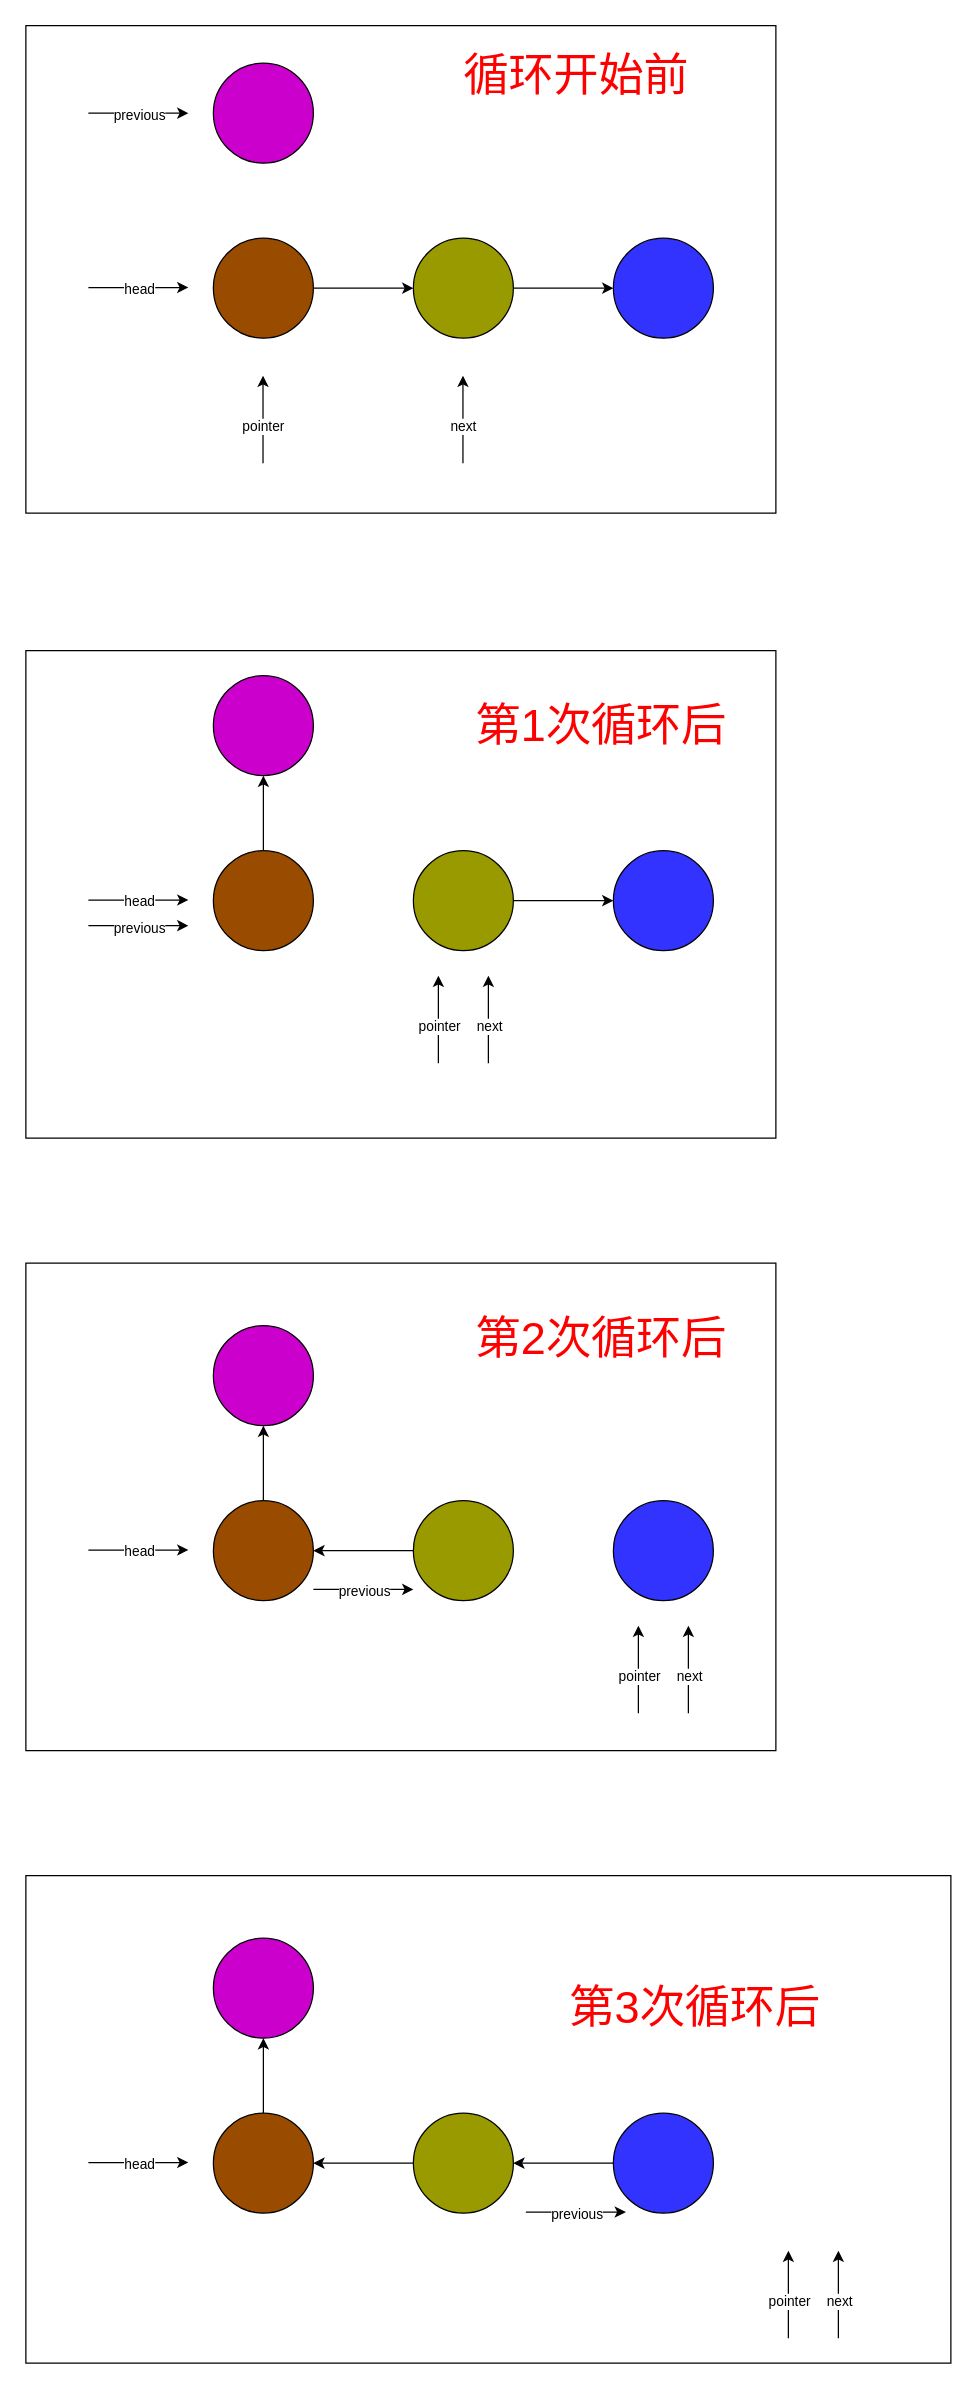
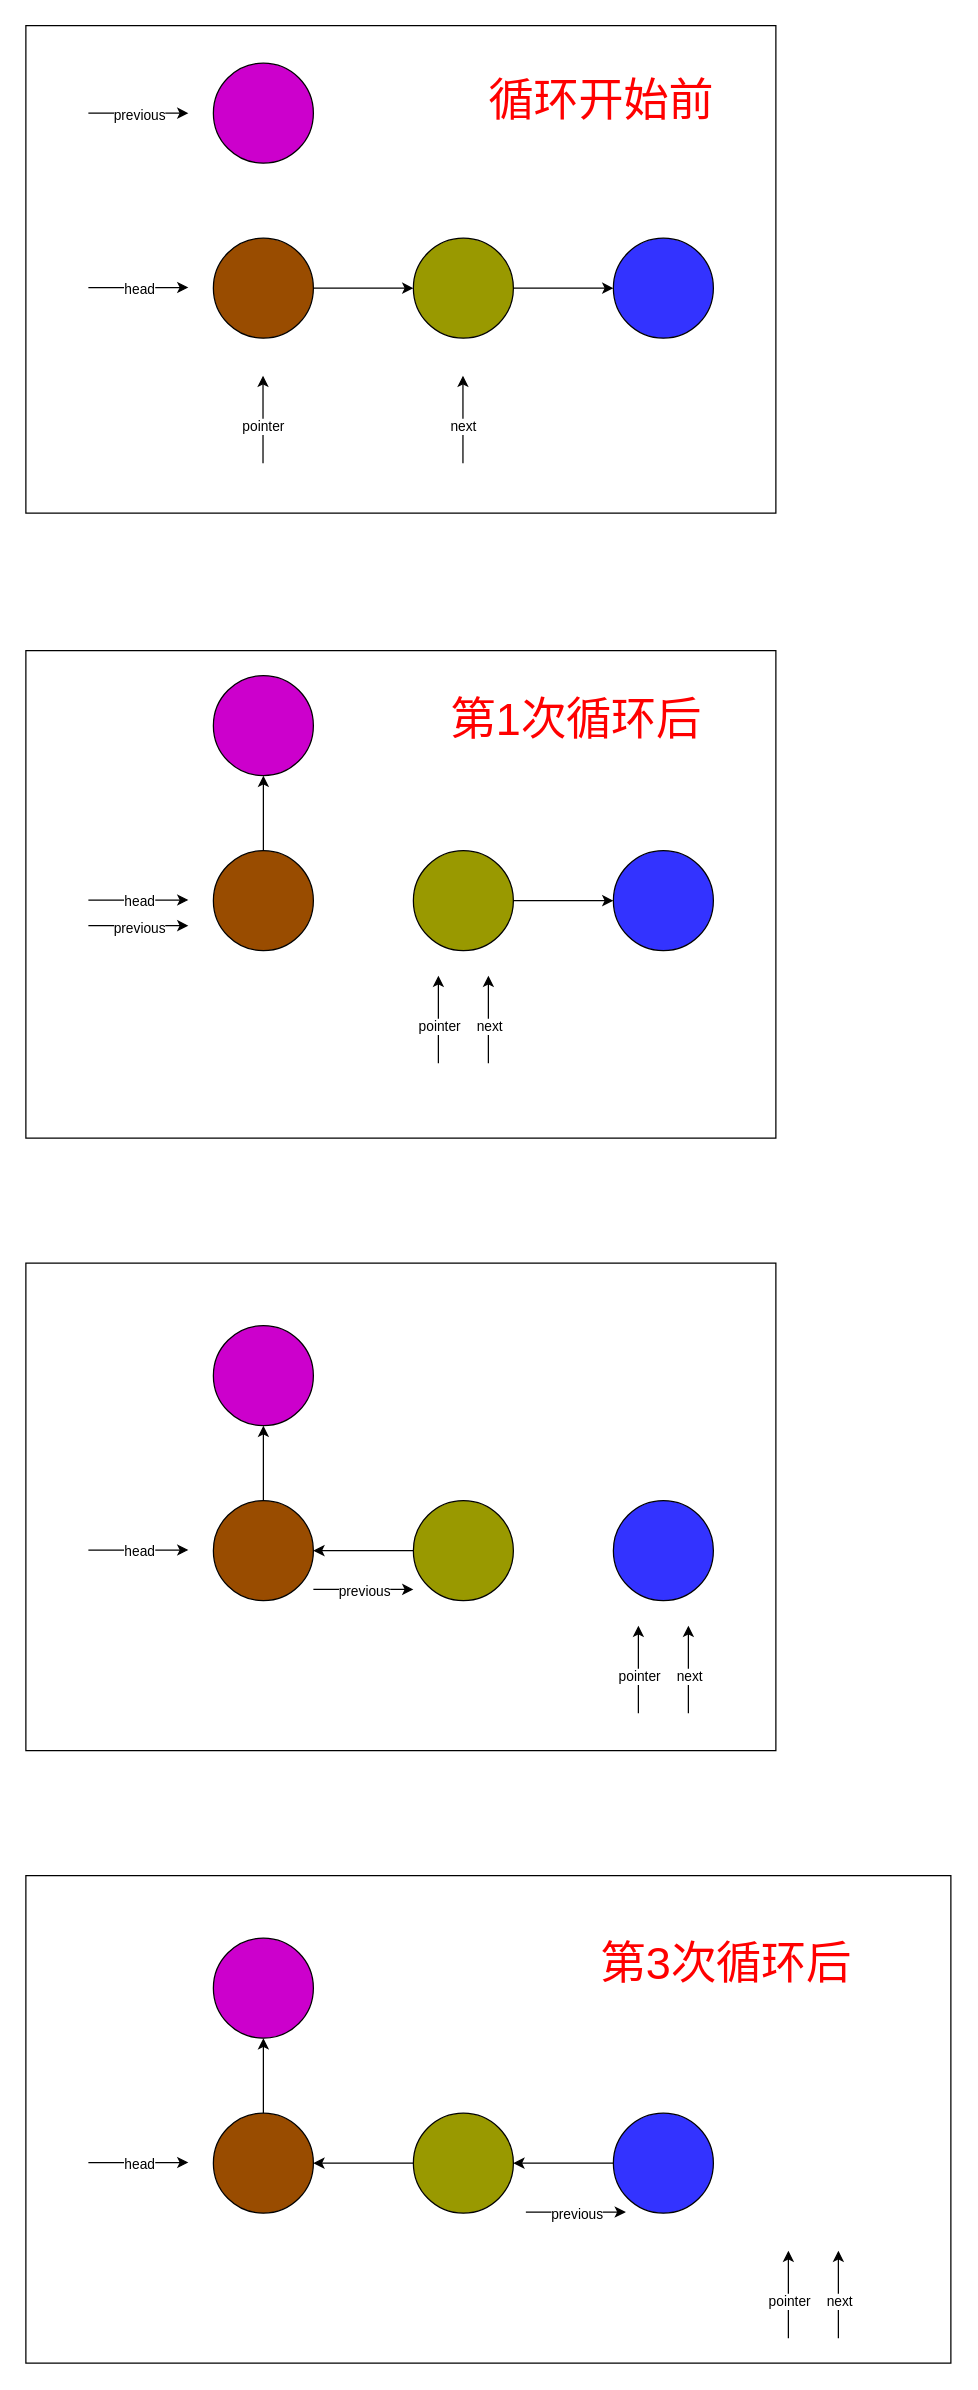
- <mxCell id="63" value="&lt;font style=&quot;font-size: 36px;&quot; color=&quot;#ff0000&quot;&gt;循环开始前&lt;/font&gt;" style="text;html=1;align=center;verticalAlign=middle;resizable=0;points=[];autosize=1;strokeColor=none;fillColor=none;" vertex="1" parent="1"><mxGeometry x="360" y="30" width="200" height="60" as="geometry" /></mxCell>
+ <mxCell id="63" value="&lt;font style=&quot;font-size: 36px;&quot; color=&quot;#ff0000&quot;&gt;循环开始前&lt;/font&gt;" style="text;html=1;align=center;verticalAlign=middle;resizable=0;points=[];autosize=1;strokeColor=none;fillColor=none;" vertex="1" parent="1"><mxGeometry x="380" y="50" width="200" height="60" as="geometry" /></mxCell>
- <mxCell id="64" value="&lt;font style=&quot;font-size: 36px;&quot; color=&quot;#ff0000&quot;&gt;第1次循环后&lt;/font&gt;" style="text;html=1;align=center;verticalAlign=middle;resizable=0;points=[];autosize=1;strokeColor=none;fillColor=none;" vertex="1" parent="1"><mxGeometry x="370" y="550" width="220" height="60" as="geometry" /></mxCell>
+ <mxCell id="64" value="&lt;font style=&quot;font-size: 36px;&quot; color=&quot;#ff0000&quot;&gt;第1次循环后&lt;/font&gt;" style="text;html=1;align=center;verticalAlign=middle;resizable=0;points=[];autosize=1;strokeColor=none;fillColor=none;" vertex="1" parent="1"><mxGeometry x="350" y="545" width="220" height="60" as="geometry" /></mxCell>
- <mxCell id="65" value="&lt;font style=&quot;font-size: 36px;&quot; color=&quot;#ff0000&quot;&gt;第2次循环后&lt;/font&gt;" style="text;html=1;align=center;verticalAlign=middle;resizable=0;points=[];autosize=1;strokeColor=none;fillColor=none;" vertex="1" parent="1"><mxGeometry x="370" y="1040" width="220" height="60" as="geometry" /></mxCell>
- <mxCell id="66" value="&lt;font style=&quot;font-size: 36px;&quot; color=&quot;#ff0000&quot;&gt;第3次循环后&lt;/font&gt;" style="text;html=1;align=center;verticalAlign=middle;resizable=0;points=[];autosize=1;strokeColor=none;fillColor=none;" vertex="1" parent="1"><mxGeometry x="445" y="1575" width="220" height="60" as="geometry" /></mxCell>
+ <mxCell id="66" value="&lt;font style=&quot;font-size: 36px;&quot; color=&quot;#ff0000&quot;&gt;第3次循环后&lt;/font&gt;" style="text;html=1;align=center;verticalAlign=middle;resizable=0;points=[];autosize=1;strokeColor=none;fillColor=none;" vertex="1" parent="1"><mxGeometry x="470" y="1540" width="220" height="60" as="geometry" /></mxCell>
